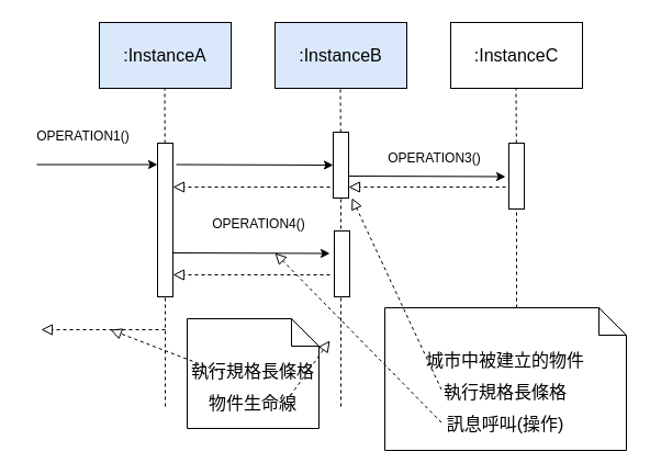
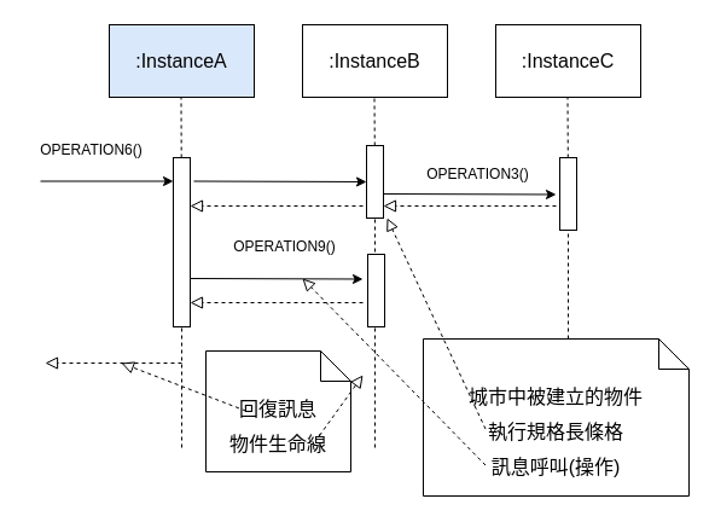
- <mxCell id="5" value="&lt;font size=&quot;3&quot;&gt;:InstanceB&lt;/font&gt;" style="rounded=0;whiteSpace=wrap;html=1;fillColor=#dae8fc;" vertex="1" parent="1"><mxGeometry x="250" y="20" width="120" height="60" as="geometry" /></mxCell>
+ <mxCell id="5" value="&lt;font size=&quot;3&quot;&gt;:InstanceB&lt;/font&gt;" style="rounded=0;whiteSpace=wrap;html=1;" vertex="1" parent="1"><mxGeometry x="250" y="20" width="120" height="60" as="geometry" /></mxCell>
- <mxCell id="23" value="&lt;font style=&quot;font-size: 12px;&quot;&gt;OPERATION1()&lt;/font&gt;" style="text;html=1;align=center;verticalAlign=middle;resizable=0;points=[];autosize=1;strokeColor=none;fillColor=none;fontSize=24;" vertex="1" parent="1"><mxGeometry x="20" y="100" width="110" height="40" as="geometry" /></mxCell>
+ <mxCell id="23" value="&lt;font style=&quot;font-size: 12px;&quot;&gt;OPERATION6()&lt;/font&gt;" style="text;html=1;align=center;verticalAlign=middle;resizable=0;points=[];autosize=1;strokeColor=none;fillColor=none;fontSize=24;" vertex="1" parent="1"><mxGeometry x="20" y="100" width="110" height="40" as="geometry" /></mxCell>
- <mxCell id="24" value="&lt;font style=&quot;font-size: 12px;&quot;&gt;OPERATION4()&lt;/font&gt;" style="text;html=1;align=center;verticalAlign=middle;resizable=0;points=[];autosize=1;strokeColor=none;fillColor=none;fontSize=24;" vertex="1" parent="1"><mxGeometry x="180" y="180" width="110" height="40" as="geometry" /></mxCell>
+ <mxCell id="24" value="&lt;font style=&quot;font-size: 12px;&quot;&gt;OPERATION9()&lt;/font&gt;" style="text;html=1;align=center;verticalAlign=middle;resizable=0;points=[];autosize=1;strokeColor=none;fillColor=none;fontSize=24;" vertex="1" parent="1"><mxGeometry x="180" y="180" width="110" height="40" as="geometry" /></mxCell>
- <mxCell id="22" value="&lt;font size=&quot;3&quot;&gt;執行規格長條格&lt;br&gt;物件生命線&lt;br&gt;&lt;/font&gt;" style="shape=note2;boundedLbl=1;whiteSpace=wrap;html=1;size=25;verticalAlign=top;align=center;fontSize=24;" vertex="1" parent="1"><mxGeometry x="170" y="290" width="120" height="100" as="geometry" /></mxCell>
+ <mxCell id="22" value="&lt;font size=&quot;3&quot;&gt;回復訊息&lt;br&gt;物件生命線&lt;br&gt;&lt;/font&gt;" style="shape=note2;boundedLbl=1;whiteSpace=wrap;html=1;size=25;verticalAlign=top;align=center;fontSize=24;" vertex="1" parent="1"><mxGeometry x="170" y="290" width="120" height="100" as="geometry" /></mxCell>
